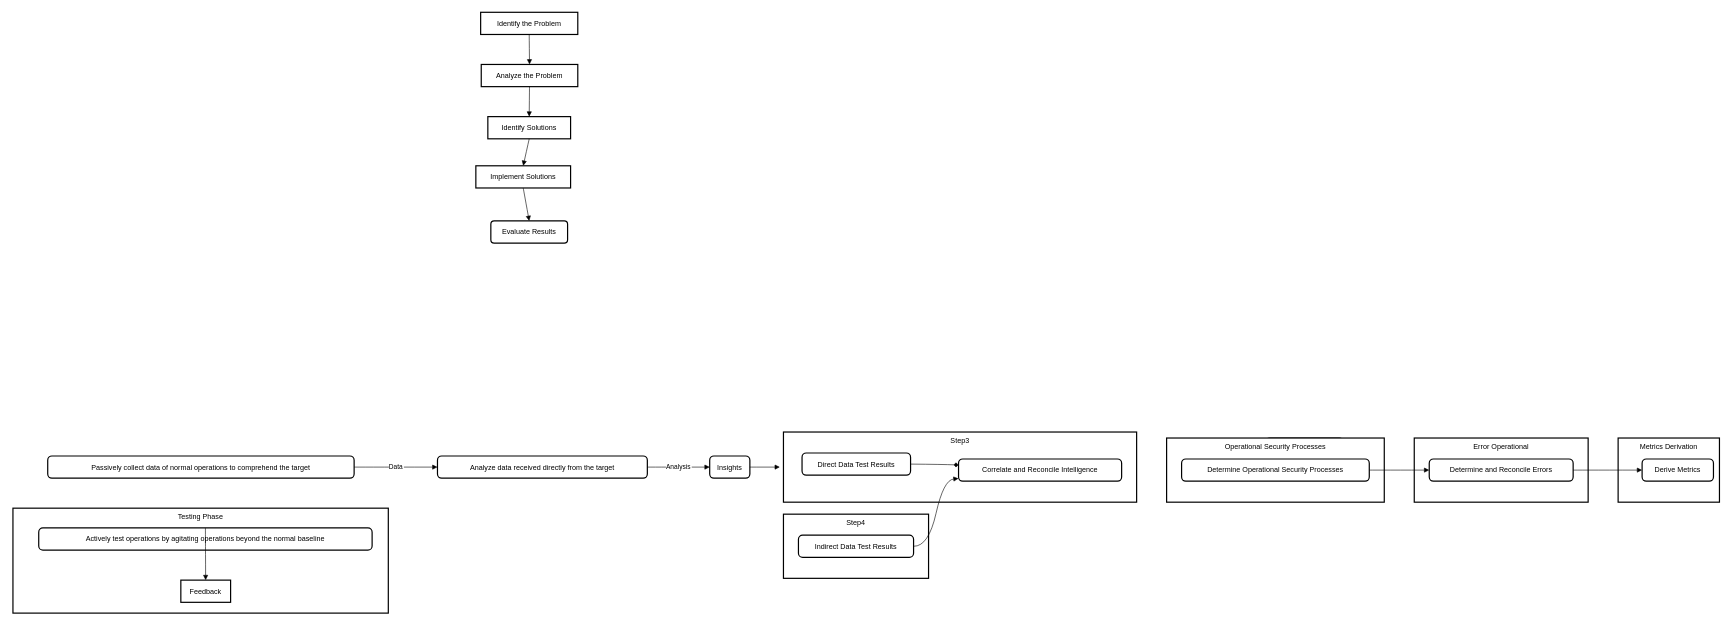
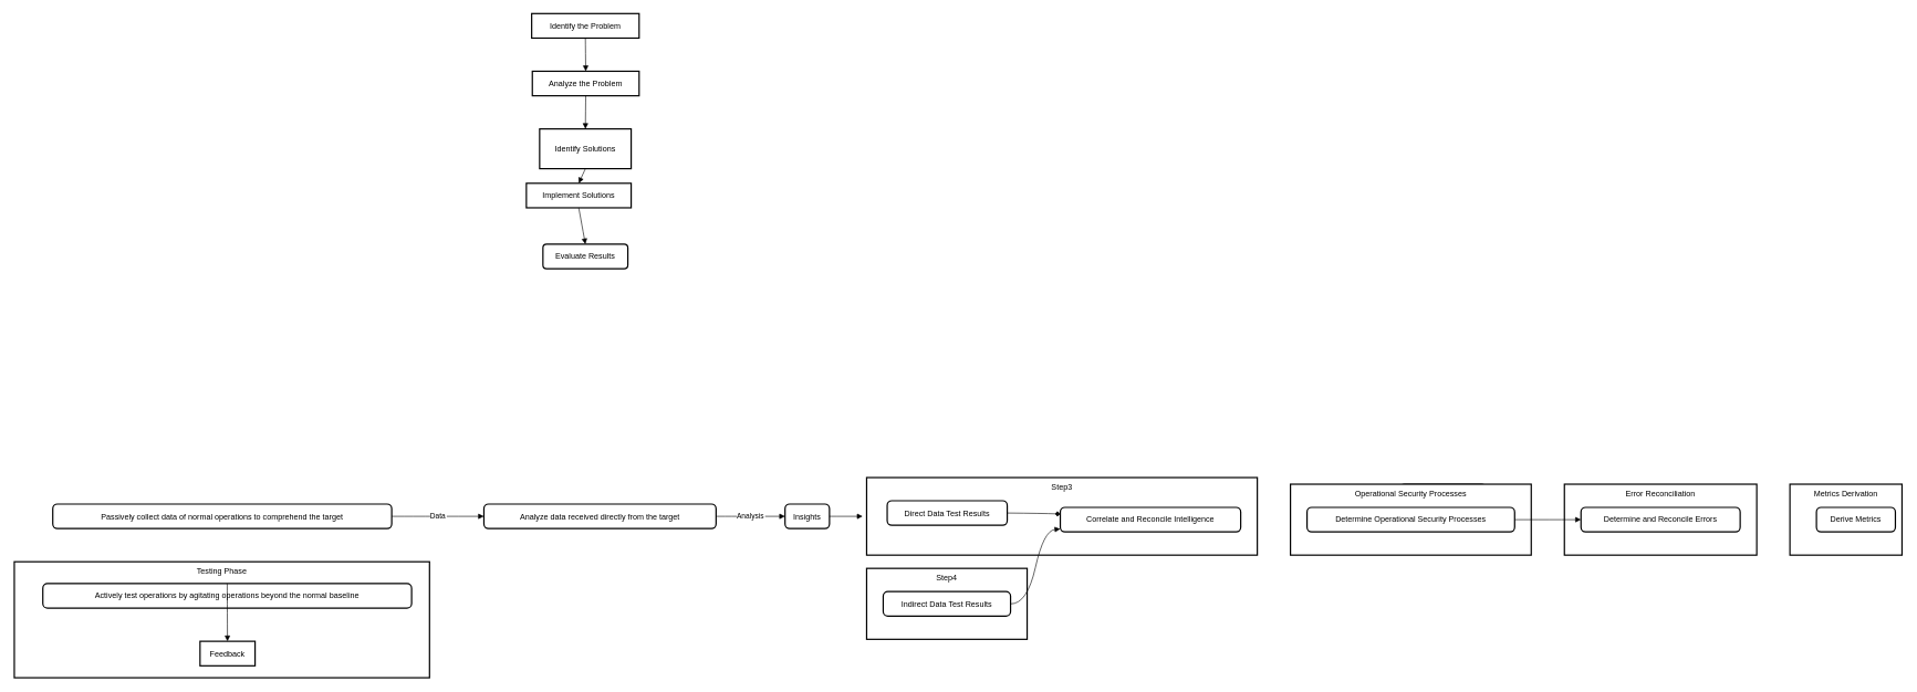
- <mxCell id="4" value="Identify Solutions" style="whiteSpace=wrap;strokeWidth=2;" parent="1" vertex="1"><mxGeometry x="812" y="194" width="138" height="37" as="geometry" /></mxCell>
+ <mxCell id="4" value="Identify Solutions" style="whiteSpace=wrap;strokeWidth=2;" parent="1" vertex="1"><mxGeometry x="812" y="194" width="138" height="60" as="geometry" /></mxCell>
- <mxCell id="24" value="Error Operational" style="whiteSpace=wrap;strokeWidth=2;verticalAlign=top;" vertex="1" parent="1"><mxGeometry x="2357" y="730" width="290" height="107" as="geometry" /></mxCell>
+ <mxCell id="24" value="Error Reconciliation" style="whiteSpace=wrap;strokeWidth=2;verticalAlign=top;" vertex="1" parent="1"><mxGeometry x="2357" y="730" width="290" height="107" as="geometry" /></mxCell>
- <mxCell id="36" value="" style="curved=1;startArrow=none;endArrow=block;exitX=1;exitY=0.5;entryX=0;entryY=0.5;rounded=0;" edge="1" parent="1" source="25" target="23"><mxGeometry relative="1" as="geometry"><Array as="points" /></mxGeometry></mxCell>
